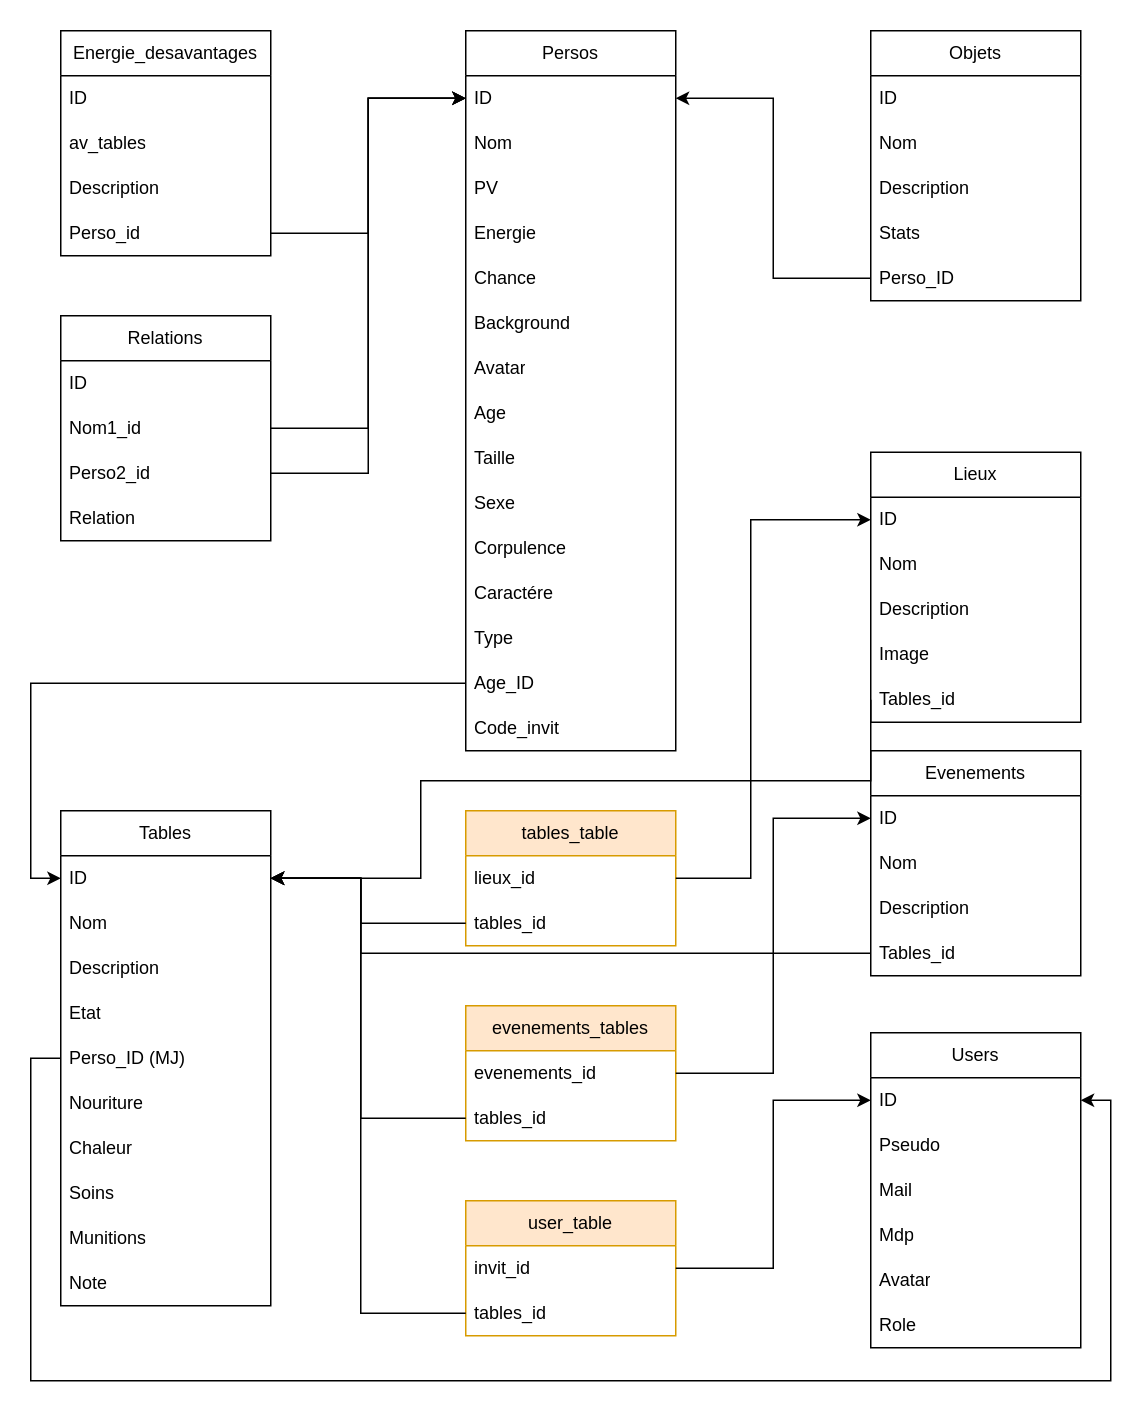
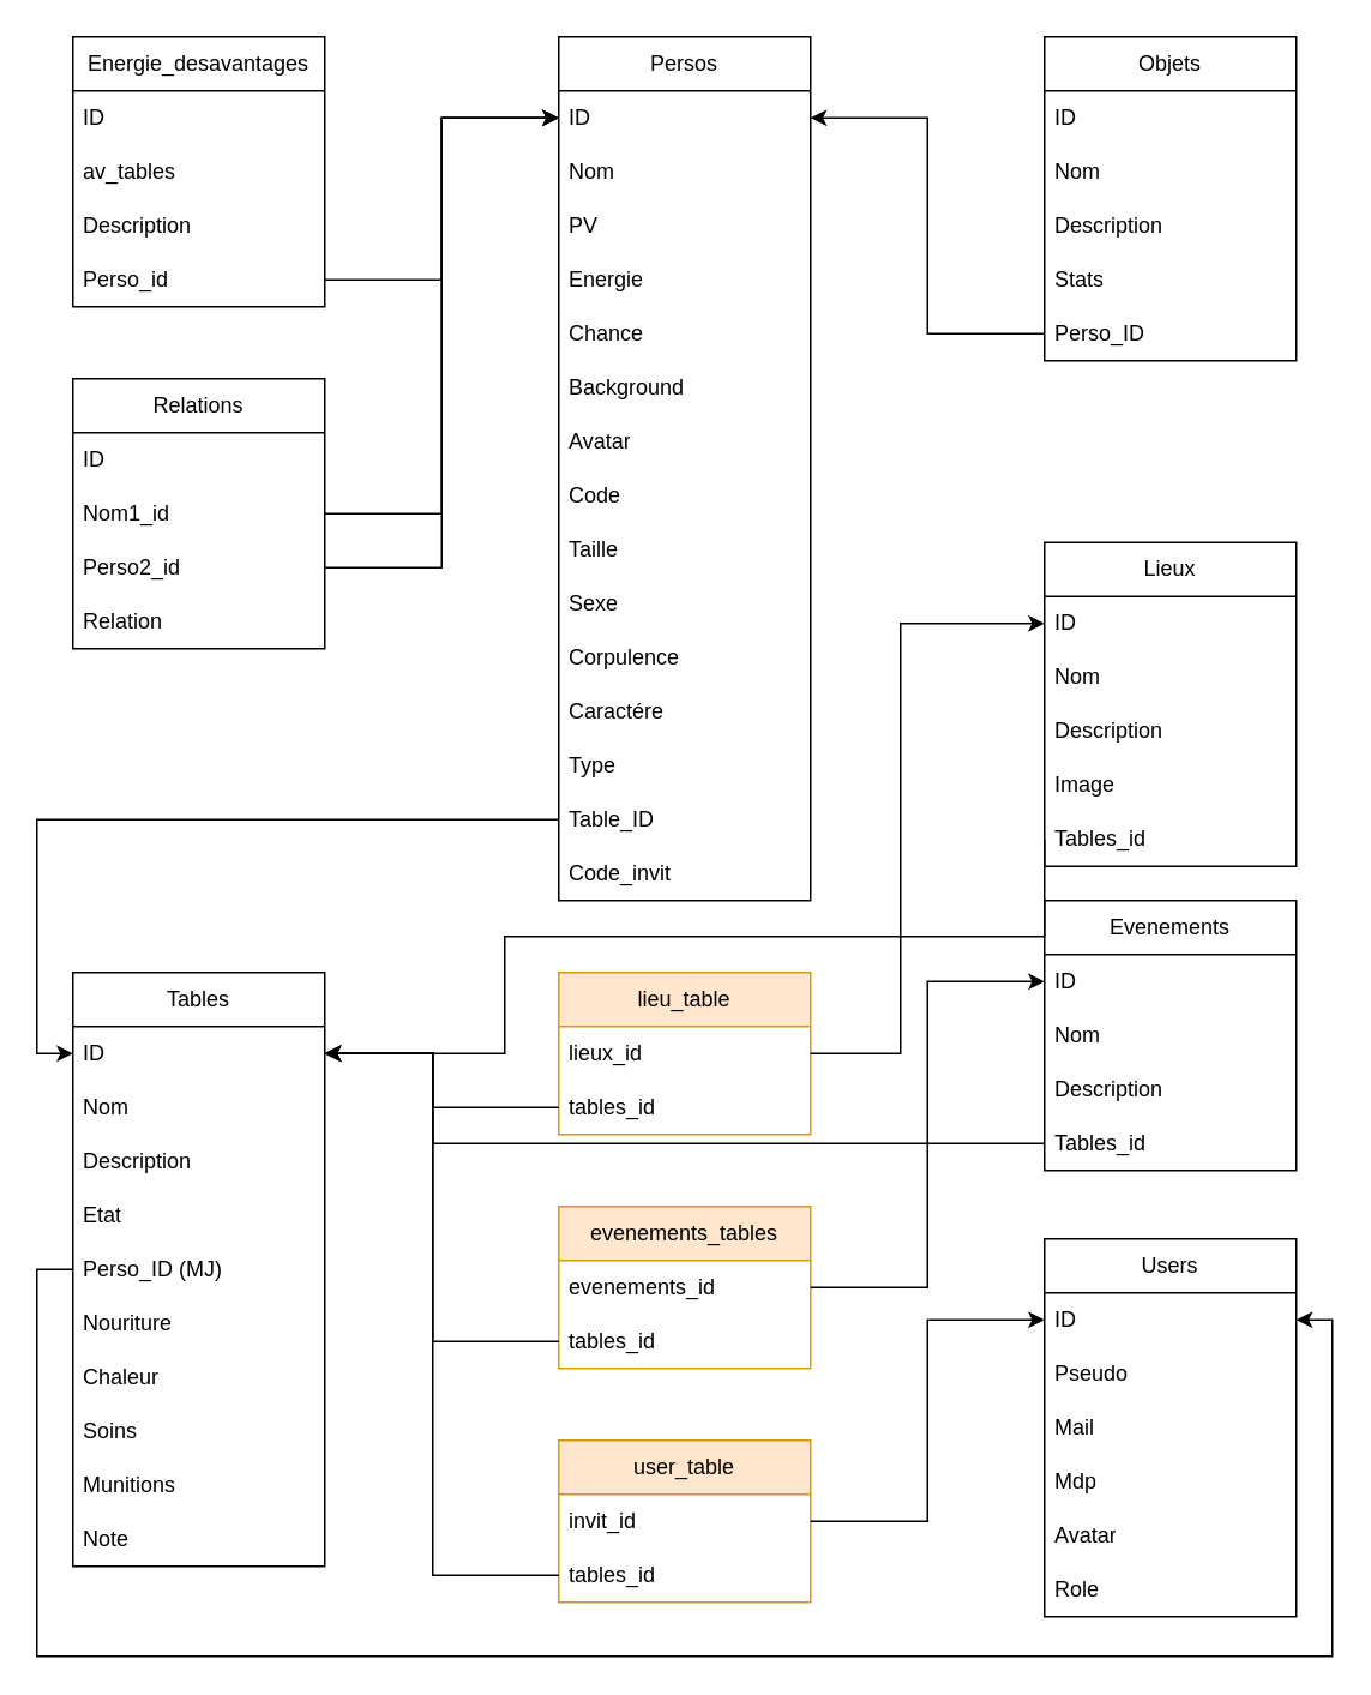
- <mxCell id="10" value="Age" style="text;strokeColor=none;fillColor=none;align=left;verticalAlign=middle;spacingLeft=4;spacingRight=4;overflow=hidden;points=[[0,0.5],[1,0.5]];portConstraint=eastwest;rotatable=0;whiteSpace=wrap;html=1;" vertex="1" parent="2"><mxGeometry y="240" width="140" height="30" as="geometry" /></mxCell>
+ <mxCell id="10" value="Code" style="text;strokeColor=none;fillColor=none;align=left;verticalAlign=middle;spacingLeft=4;spacingRight=4;overflow=hidden;points=[[0,0.5],[1,0.5]];portConstraint=eastwest;rotatable=0;whiteSpace=wrap;html=1;" vertex="1" parent="2"><mxGeometry y="240" width="140" height="30" as="geometry" /></mxCell>
- <mxCell id="16" value="Age_ID" style="text;strokeColor=none;fillColor=none;align=left;verticalAlign=middle;spacingLeft=4;spacingRight=4;overflow=hidden;points=[[0,0.5],[1,0.5]];portConstraint=eastwest;rotatable=0;whiteSpace=wrap;html=1;" vertex="1" parent="2"><mxGeometry y="420" width="140" height="30" as="geometry" /></mxCell>
+ <mxCell id="16" value="Table_ID" style="text;strokeColor=none;fillColor=none;align=left;verticalAlign=middle;spacingLeft=4;spacingRight=4;overflow=hidden;points=[[0,0.5],[1,0.5]];portConstraint=eastwest;rotatable=0;whiteSpace=wrap;html=1;" vertex="1" parent="2"><mxGeometry y="420" width="140" height="30" as="geometry" /></mxCell>
- <mxCell id="45" value="tables_table" style="swimlane;fontStyle=0;childLayout=stackLayout;horizontal=1;startSize=30;horizontalStack=0;resizeParent=1;resizeParentMax=0;resizeLast=0;collapsible=1;marginBottom=0;whiteSpace=wrap;html=1;fillColor=#ffe6cc;strokeColor=#d79b00;" vertex="1" parent="1"><mxGeometry x="310" y="540" width="140" height="90" as="geometry" /></mxCell>
+ <mxCell id="45" value="lieu_table" style="swimlane;fontStyle=0;childLayout=stackLayout;horizontal=1;startSize=30;horizontalStack=0;resizeParent=1;resizeParentMax=0;resizeLast=0;collapsible=1;marginBottom=0;whiteSpace=wrap;html=1;fillColor=#ffe6cc;strokeColor=#d79b00;" vertex="1" parent="1"><mxGeometry x="310" y="540" width="140" height="90" as="geometry" /></mxCell>
